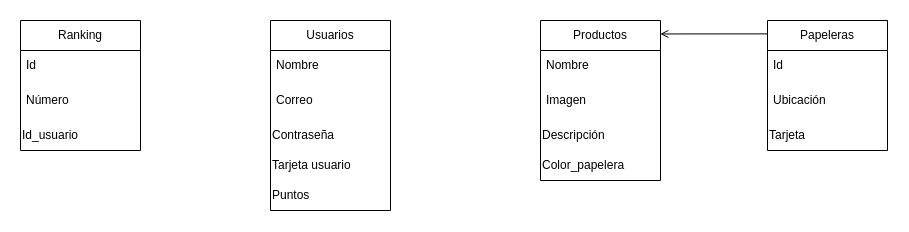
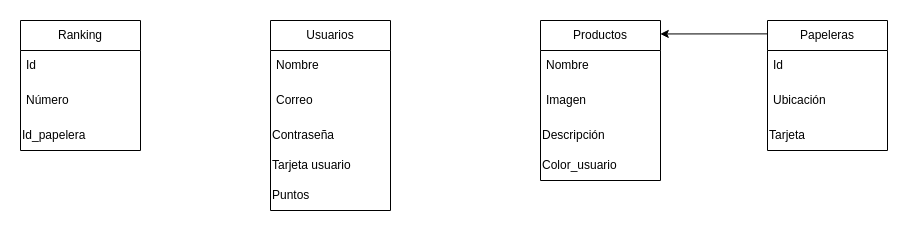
- <mxCell id="21" value="" style="edgeStyle=none;orthogonalLoop=1;jettySize=auto;html=1;rounded=0;exitX=0;exitY=0.103;exitDx=0;exitDy=0;exitPerimeter=0;entryX=0.998;entryY=0.084;entryDx=0;entryDy=0;entryPerimeter=0;endArrow=open;" edge="1" parent="1" source="17" target="12"><mxGeometry width="80" relative="1" as="geometry"><mxPoint x="680" y="270.02" as="sourcePoint" /><mxPoint x="786.4" y="270" as="targetPoint" /><Array as="points" /></mxGeometry></mxCell>
+ <mxCell id="21" value="" style="edgeStyle=none;orthogonalLoop=1;jettySize=auto;html=1;rounded=0;exitX=0;exitY=0.103;exitDx=0;exitDy=0;exitPerimeter=0;entryX=0.998;entryY=0.084;entryDx=0;entryDy=0;entryPerimeter=0;" edge="1" parent="1" source="17" target="12"><mxGeometry width="80" relative="1" as="geometry"><mxPoint x="680" y="270.02" as="sourcePoint" /><mxPoint x="786.4" y="270" as="targetPoint" /><Array as="points" /></mxGeometry></mxCell>
- <mxCell id="11" value="Id_usuario" style="text;strokeColor=none;align=left;fillColor=none;html=1;verticalAlign=middle;whiteSpace=wrap;rounded=0;" vertex="1" parent="8"><mxGeometry y="100" width="120" height="30" as="geometry" /></mxCell>
+ <mxCell id="11" value="Id_papelera" style="text;strokeColor=none;align=left;fillColor=none;html=1;verticalAlign=middle;whiteSpace=wrap;rounded=0;" vertex="1" parent="8"><mxGeometry y="100" width="120" height="30" as="geometry" /></mxCell>
- <mxCell id="16" value="Color_papelera" style="text;strokeColor=none;align=left;fillColor=none;html=1;verticalAlign=middle;whiteSpace=wrap;rounded=0;" vertex="1" parent="12"><mxGeometry y="130" width="120" height="30" as="geometry" /></mxCell>
+ <mxCell id="16" value="Color_usuario" style="text;strokeColor=none;align=left;fillColor=none;html=1;verticalAlign=middle;whiteSpace=wrap;rounded=0;" vertex="1" parent="12"><mxGeometry y="130" width="120" height="30" as="geometry" /></mxCell>
